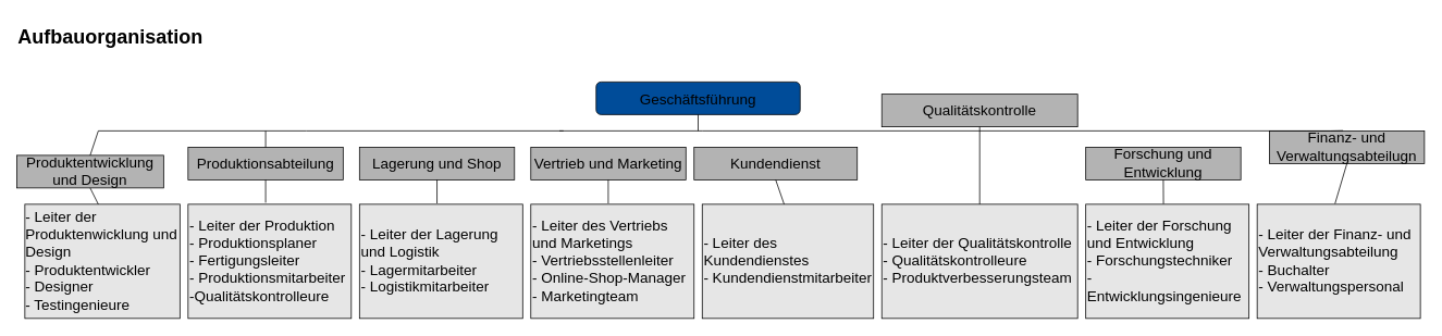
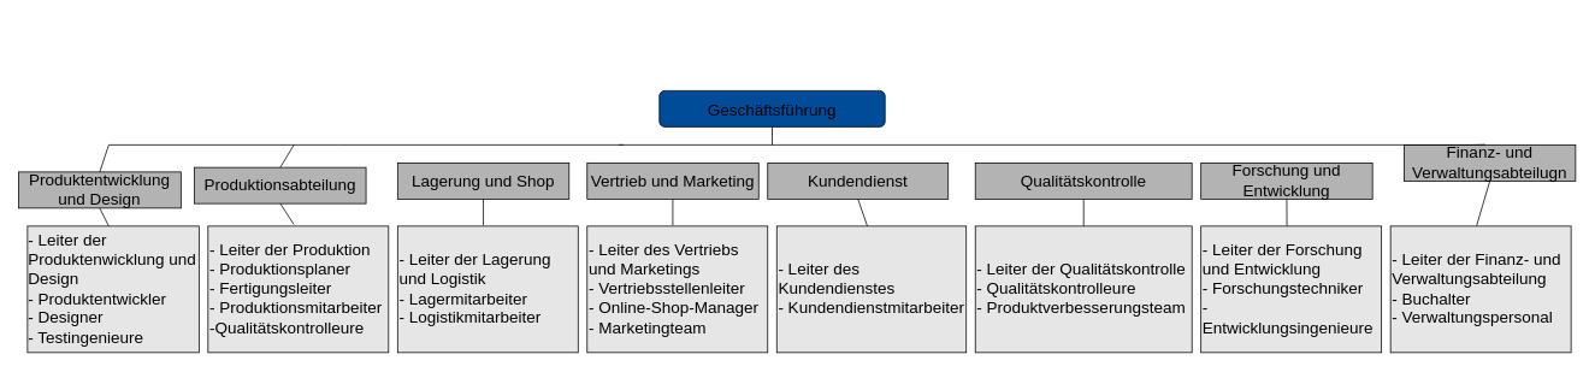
- <mxCell id="2" value="&lt;font style=&quot;font-size: 24px;&quot;&gt;&lt;b&gt;Aufbauorganisation&lt;/b&gt;&lt;/font&gt;" style="text;html=1;strokeColor=none;fillColor=none;align=center;verticalAlign=middle;whiteSpace=wrap;rounded=0;" parent="1" vertex="1"><mxGeometry x="40" y="20" width="190" height="50" as="geometry" /></mxCell>
- <mxCell id="16" value="Qualitätskontrolle" style="rounded=0;whiteSpace=wrap;html=1;fontSize=18;fillColor=#B3B3B3;" parent="1" vertex="1"><mxGeometry x="1080" y="115" width="240" height="40" as="geometry" /></mxCell>
+ <mxCell id="16" value="Qualitätskontrolle" style="rounded=0;whiteSpace=wrap;html=1;fontSize=18;fillColor=#B3B3B3;" parent="1" vertex="1"><mxGeometry x="1080" y="180" width="240" height="40" as="geometry" /></mxCell>
- <mxCell id="9" value="Produktionsabteilung" style="rounded=0;whiteSpace=wrap;html=1;fontSize=18;fillColor=#B3B3B3;" parent="1" vertex="1"><mxGeometry x="230" y="180" width="190" height="40" as="geometry" /></mxCell>
+ <mxCell id="9" value="Produktionsabteilung" style="rounded=0;whiteSpace=wrap;html=1;fontSize=18;fillColor=#B3B3B3;" parent="1" vertex="1"><mxGeometry x="215" y="185" width="190" height="40" as="geometry" /></mxCell>
